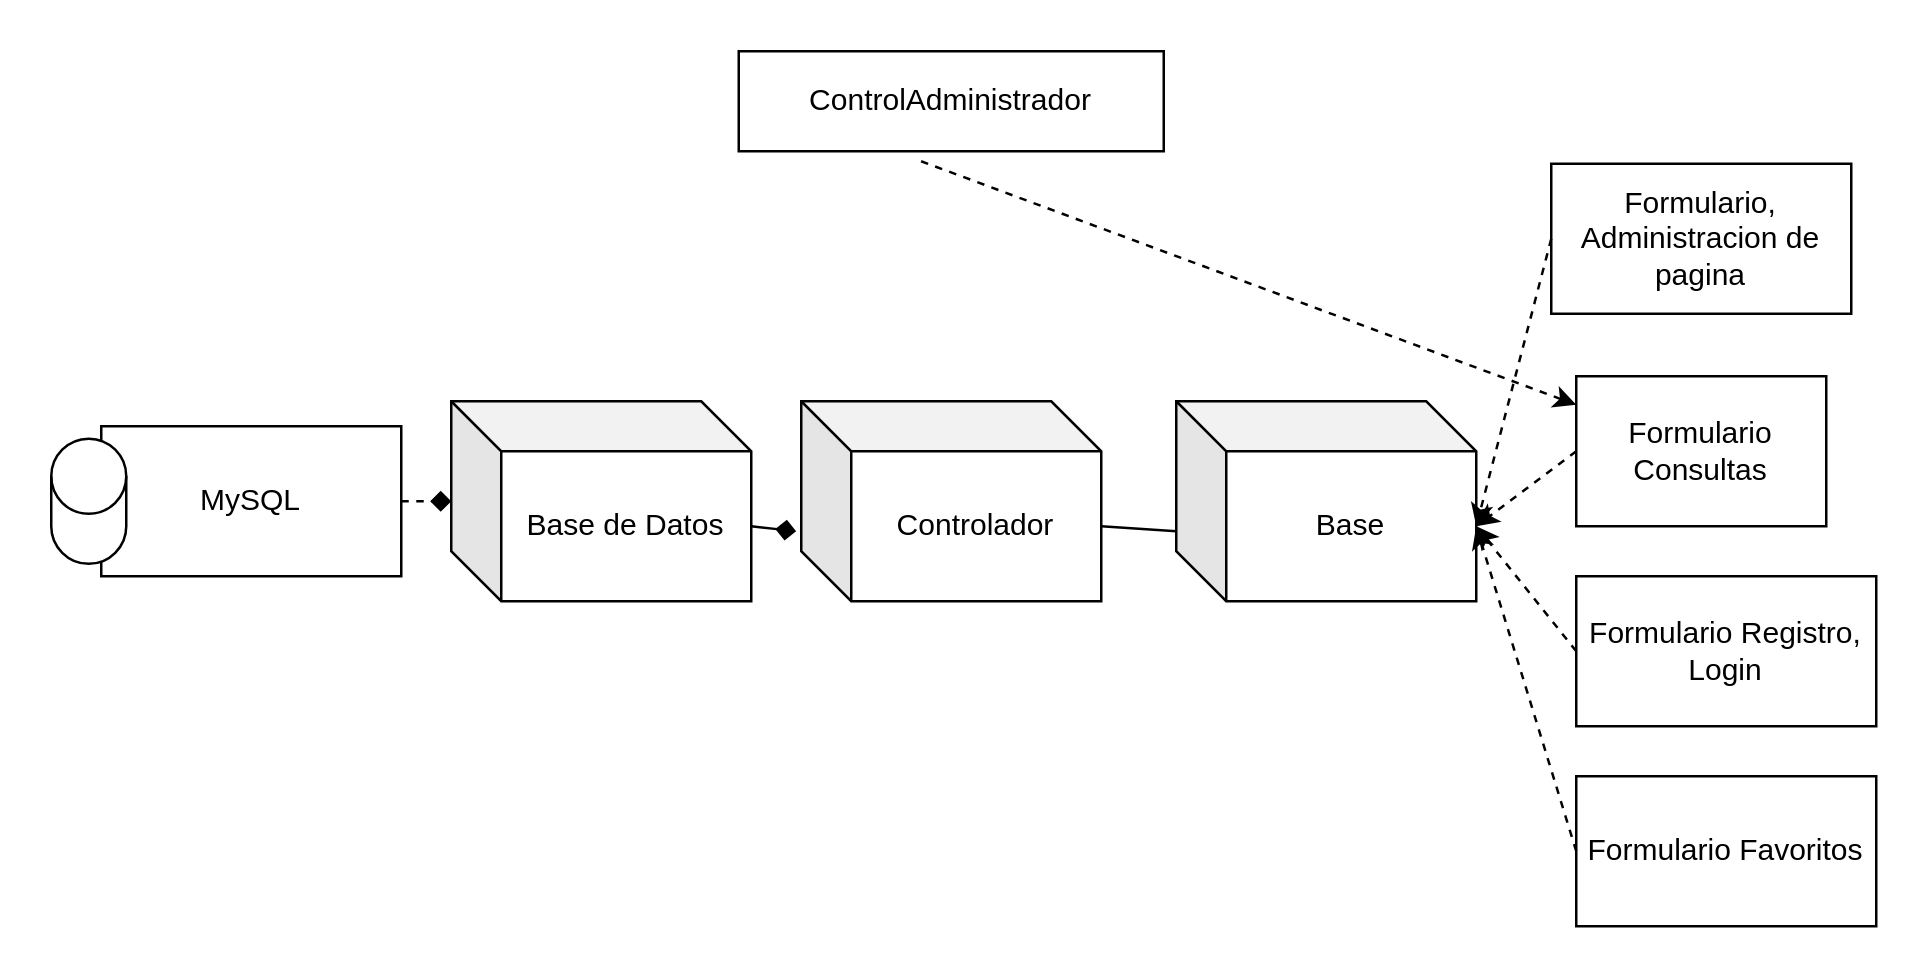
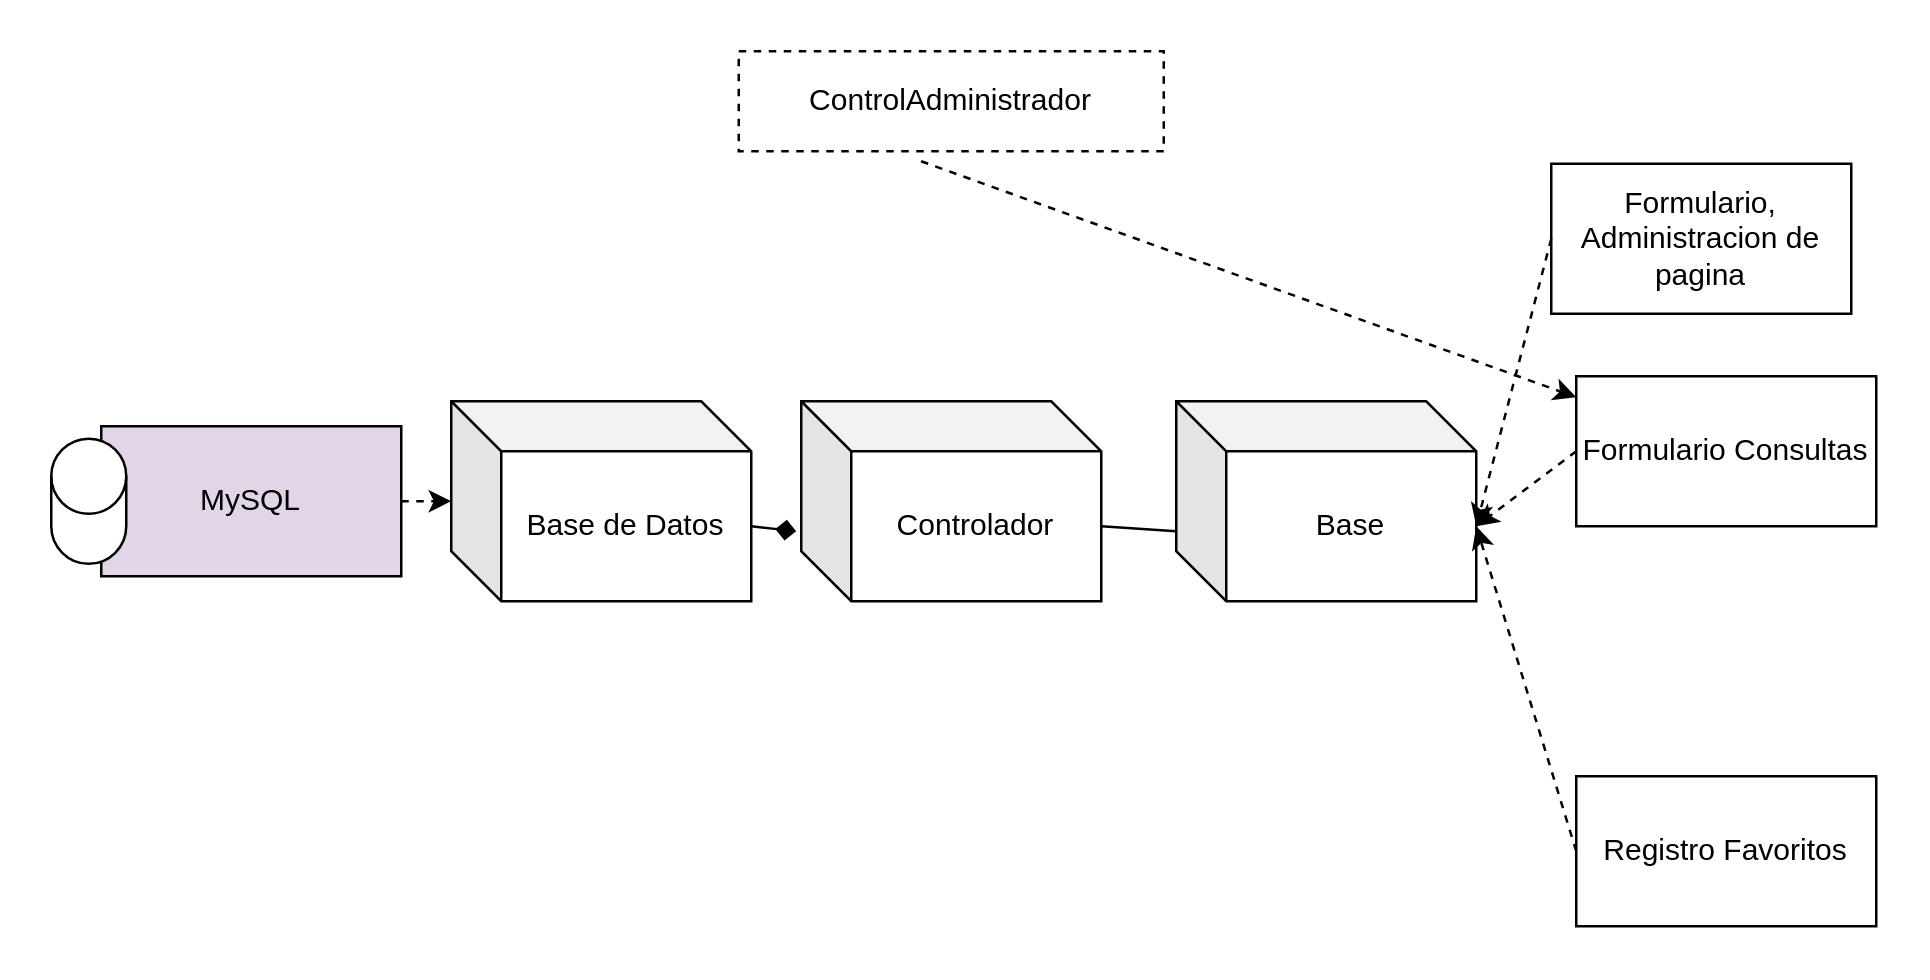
- <mxCell id="7" value="ControlAdministrador" style="rounded=0;whiteSpace=wrap;html=1;" vertex="1" parent="1"><mxGeometry x="295" y="20" width="170" height="40" as="geometry" /></mxCell>
+ <mxCell id="7" value="ControlAdministrador" style="rounded=0;whiteSpace=wrap;html=1;dashed=1;" vertex="1" parent="1"><mxGeometry x="295" y="20" width="170" height="40" as="geometry" /></mxCell>
- <mxCell id="9" value="Formulario Consultas" style="rounded=0;whiteSpace=wrap;html=1;" vertex="1" parent="1"><mxGeometry x="630" y="150" width="100" height="60" as="geometry" /></mxCell>
+ <mxCell id="9" value="Formulario Consultas" style="rounded=0;whiteSpace=wrap;html=1;" vertex="1" parent="1"><mxGeometry x="630" y="150" width="120" height="60" as="geometry" /></mxCell>
- <mxCell id="2" value="MySQL" style="rounded=0;whiteSpace=wrap;html=1;" vertex="1" parent="1"><mxGeometry x="40" y="170" width="120" height="60" as="geometry" /></mxCell>
+ <mxCell id="2" value="MySQL" style="rounded=0;whiteSpace=wrap;html=1;fillColor=#e1d5e7;" vertex="1" parent="1"><mxGeometry x="40" y="170" width="120" height="60" as="geometry" /></mxCell>
- <mxCell id="19" value="" style="endArrow=diamond;html=1;rounded=0;dashed=1;" edge="1" parent="1" source="2" target="4"><mxGeometry width="50" height="50" relative="1" as="geometry"><mxPoint x="377.93" y="74" as="sourcePoint" /><mxPoint x="380" y="170" as="targetPoint" /></mxGeometry></mxCell>
+ <mxCell id="19" value="" style="endArrow=classic;html=1;rounded=0;dashed=1;" edge="1" parent="1" source="2" target="4"><mxGeometry width="50" height="50" relative="1" as="geometry"><mxPoint x="377.93" y="74" as="sourcePoint" /><mxPoint x="380" y="170" as="targetPoint" /></mxGeometry></mxCell>
- <mxCell id="14" value="" style="endArrow=classic;html=1;rounded=0;exitX=0;exitY=0.5;exitDx=0;exitDy=0;entryX=0;entryY=0;entryDx=120;entryDy=50;entryPerimeter=0;dashed=1;" edge="1" parent="1" source="10" target="6"><mxGeometry width="50" height="50" relative="1" as="geometry"><mxPoint x="650" y="120" as="sourcePoint" /><mxPoint x="610" y="230" as="targetPoint" /></mxGeometry></mxCell>
- <mxCell id="10" value="Formulario Registro, Login" style="rounded=0;whiteSpace=wrap;html=1;" vertex="1" parent="1"><mxGeometry x="630" y="230" width="120" height="60" as="geometry" /></mxCell>
- <mxCell id="11" value="Formulario Favoritos" style="rounded=0;whiteSpace=wrap;html=1;" vertex="1" parent="1"><mxGeometry x="630" y="310" width="120" height="60" as="geometry" /></mxCell>
+ <mxCell id="11" value="Registro Favoritos" style="rounded=0;whiteSpace=wrap;html=1;" vertex="1" parent="1"><mxGeometry x="630" y="310" width="120" height="60" as="geometry" /></mxCell>
